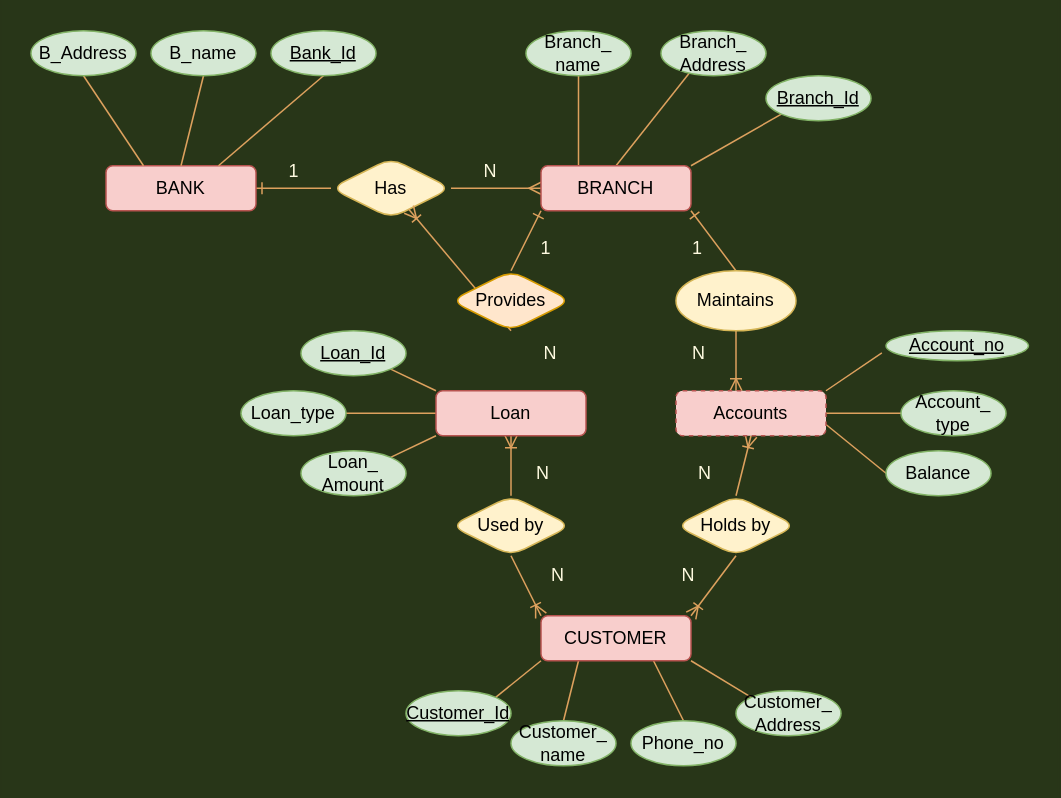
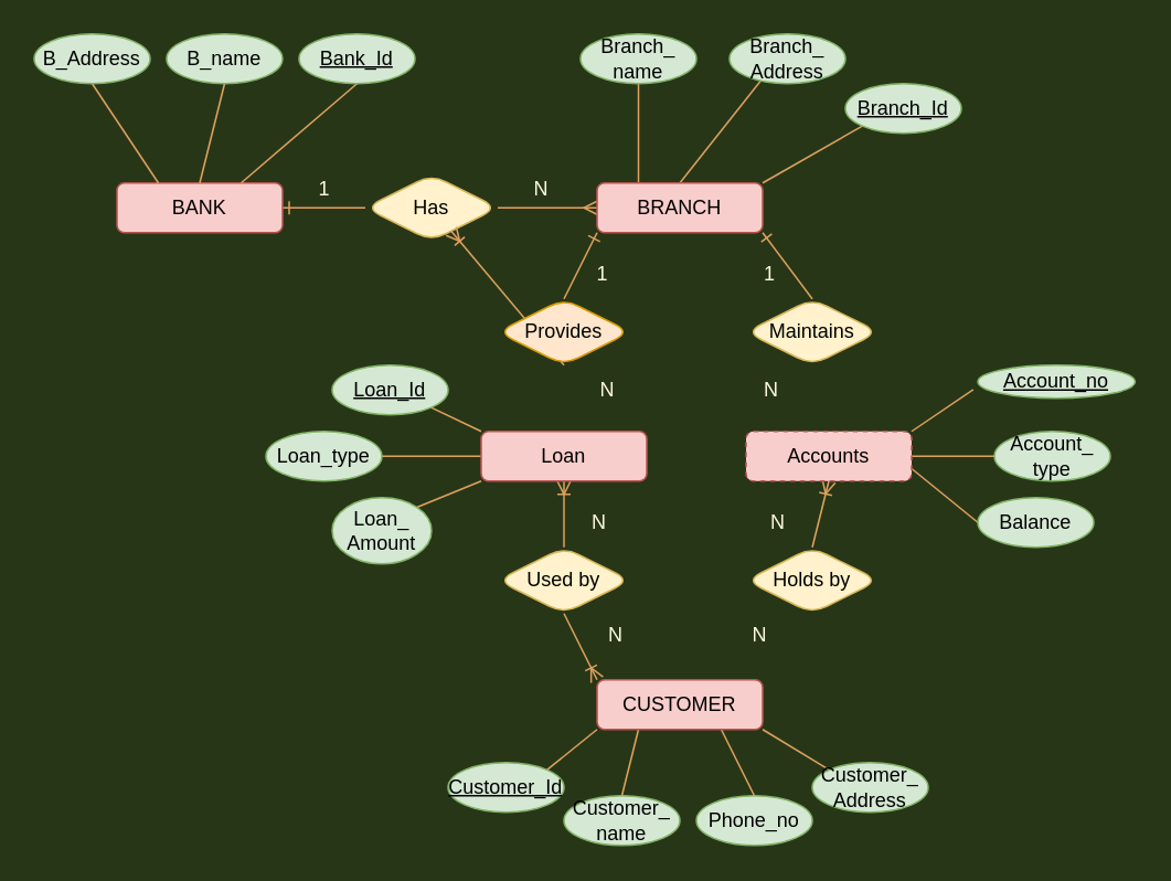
- <mxCell id="24" value="Maintains" style="ellipse;whiteSpace=wrap;html=1;fillColor=#fff2cc;strokeColor=#d6b656;" parent="1" vertex="1"><mxGeometry x="450" y="180" width="80" height="40" as="geometry" /></mxCell>
+ <mxCell id="24" value="Maintains" style="rhombus;whiteSpace=wrap;html=1;rounded=1;fillColor=#fff2cc;strokeColor=#d6b656;" parent="1" vertex="1"><mxGeometry x="450" y="180" width="80" height="40" as="geometry" /></mxCell>
- <mxCell id="23" style="edgeStyle=none;orthogonalLoop=1;jettySize=auto;html=1;exitX=0.5;exitY=1;exitDx=0;exitDy=0;entryX=0.4;entryY=0;entryDx=0;entryDy=0;entryPerimeter=0;startArrow=none;startFill=0;endArrow=ERoneToMany;endFill=0;labelBackgroundColor=#283618;strokeColor=#DDA15E;fontColor=#FEFAE0;" parent="1" source="24" target="34" edge="1"><mxGeometry relative="1" as="geometry" /></mxCell>
- <mxCell id="53" value="Loan_&lt;br&gt;Amount" style="ellipse;whiteSpace=wrap;html=1;rounded=1;fillColor=#d5e8d4;strokeColor=#82b366;" parent="1" vertex="1"><mxGeometry x="200" y="300" width="70" height="30" as="geometry" /></mxCell>
+ <mxCell id="53" value="Loan_&lt;br&gt;Amount" style="ellipse;whiteSpace=wrap;html=1;rounded=1;fillColor=#d5e8d4;strokeColor=#82b366;" parent="1" vertex="1"><mxGeometry x="200" y="300" width="60" height="40" as="geometry" /></mxCell>
- <mxCell id="40" style="edgeStyle=none;orthogonalLoop=1;jettySize=auto;html=1;exitX=1;exitY=0;exitDx=0;exitDy=0;entryX=0.5;entryY=1;entryDx=0;entryDy=0;startArrow=ERoneToMany;startFill=0;endArrow=none;endFill=0;labelBackgroundColor=#283618;strokeColor=#DDA15E;fontColor=#FEFAE0;" parent="1" source="46" target="38" edge="1"><mxGeometry relative="1" as="geometry" /></mxCell>
